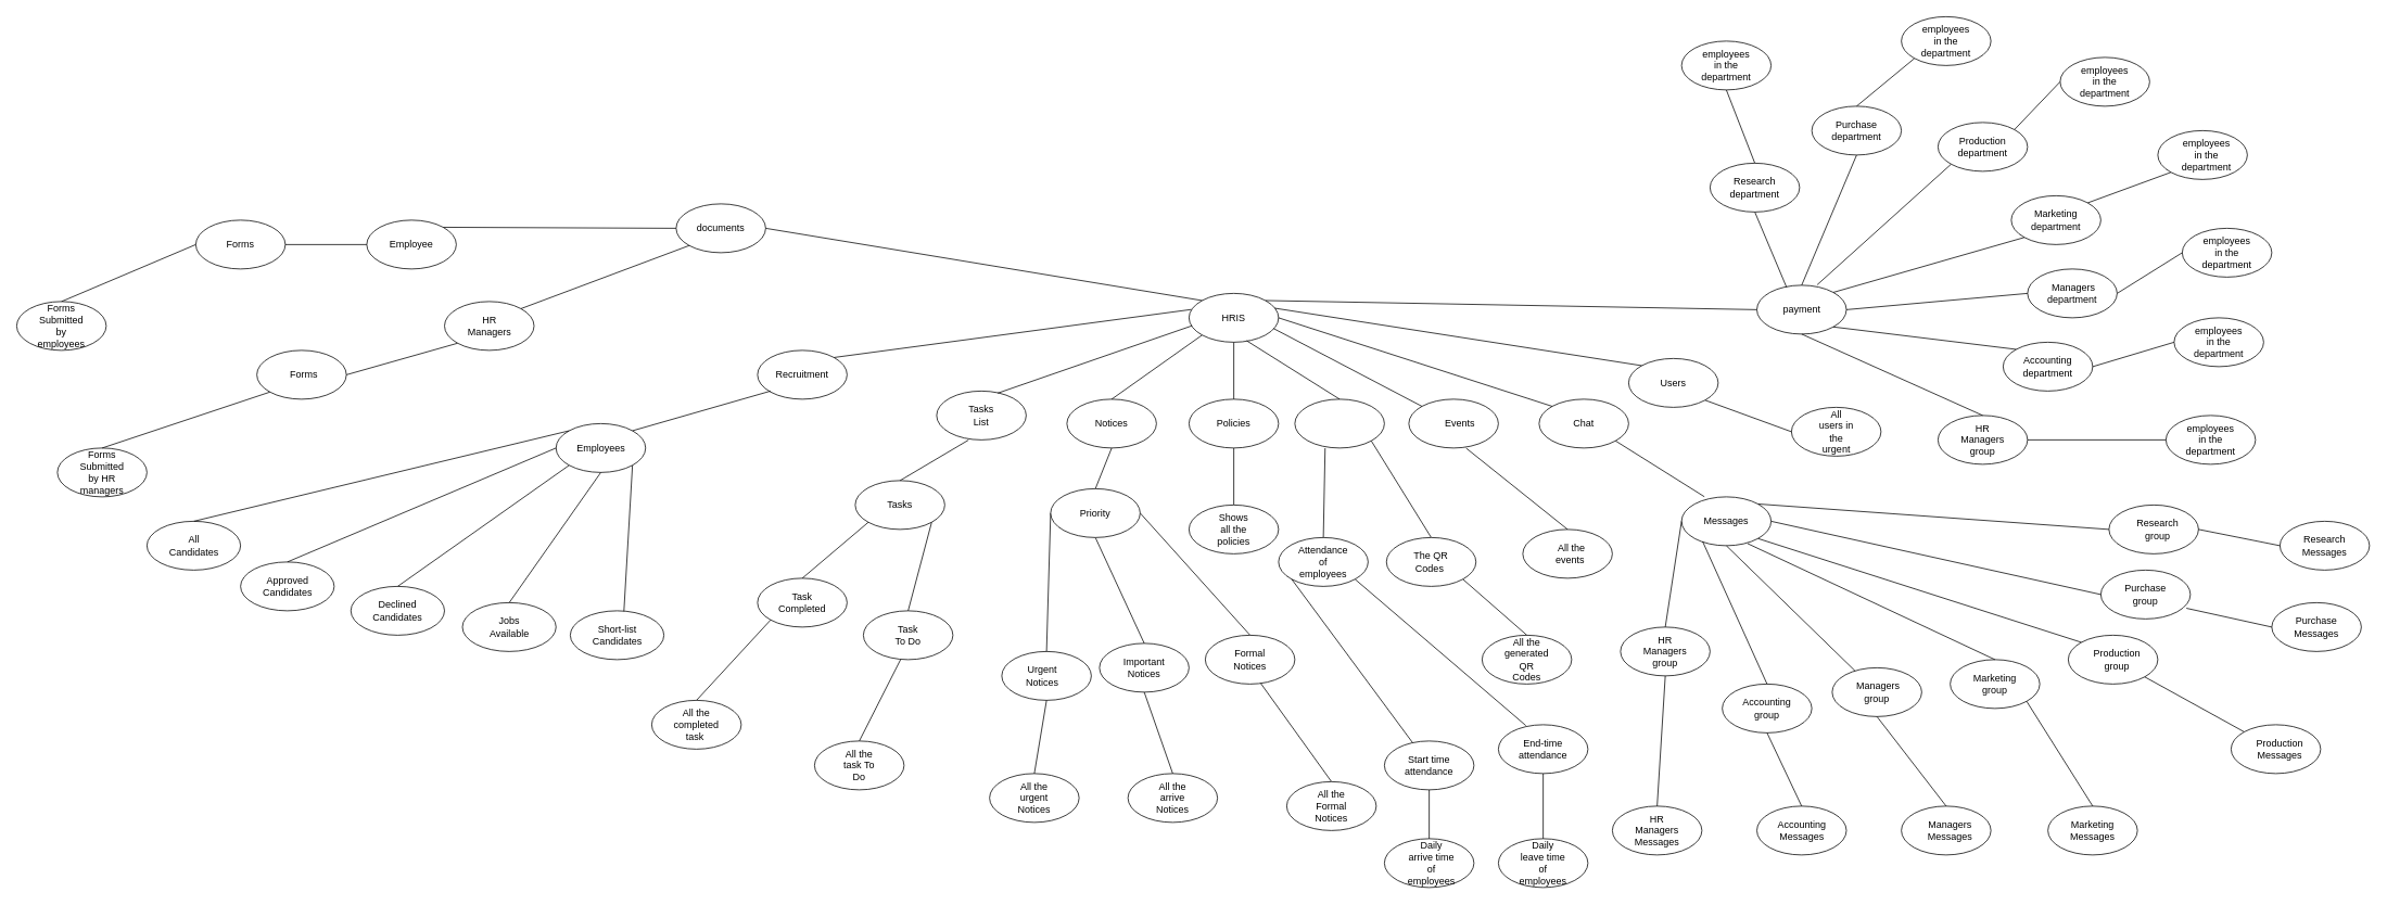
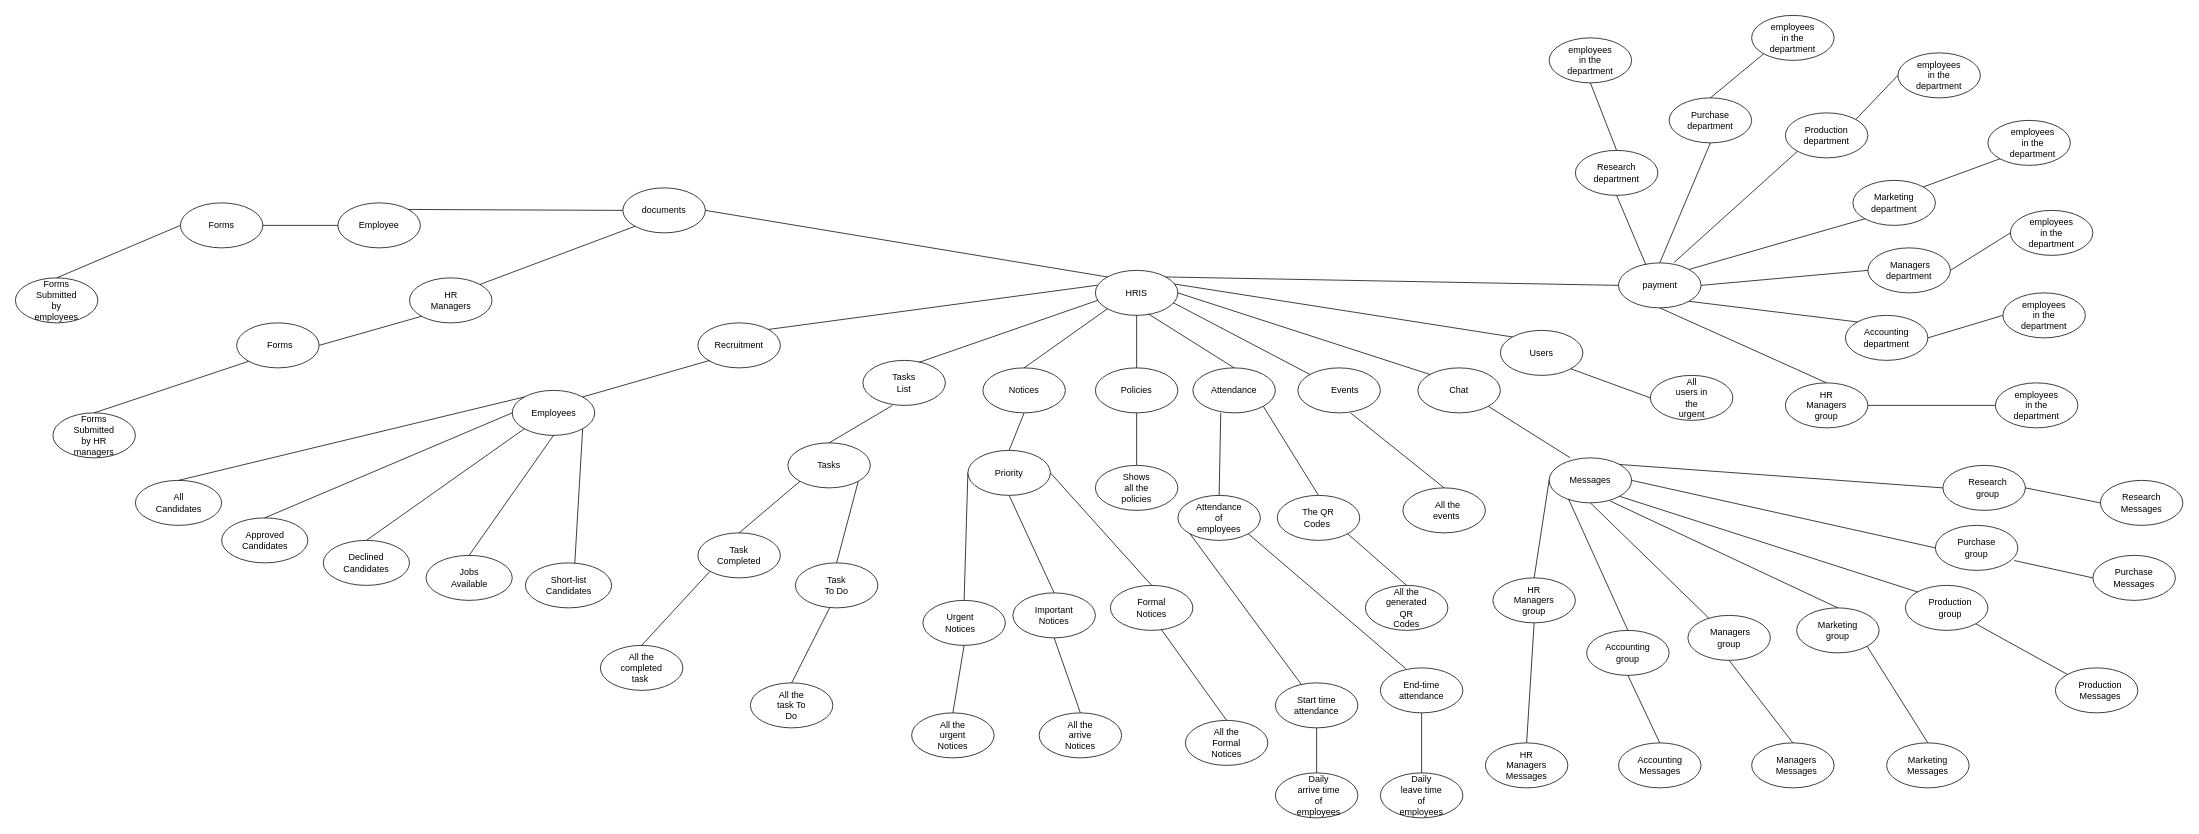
+ <mxCell id="8" value="Attendance" style="text;html=1;strokeColor=none;fillColor=none;align=center;verticalAlign=middle;whiteSpace=wrap;rounded=0;" parent="1" vertex="1"><mxGeometry x="1625" y="510" width="40" height="20" as="geometry" /></mxCell>
